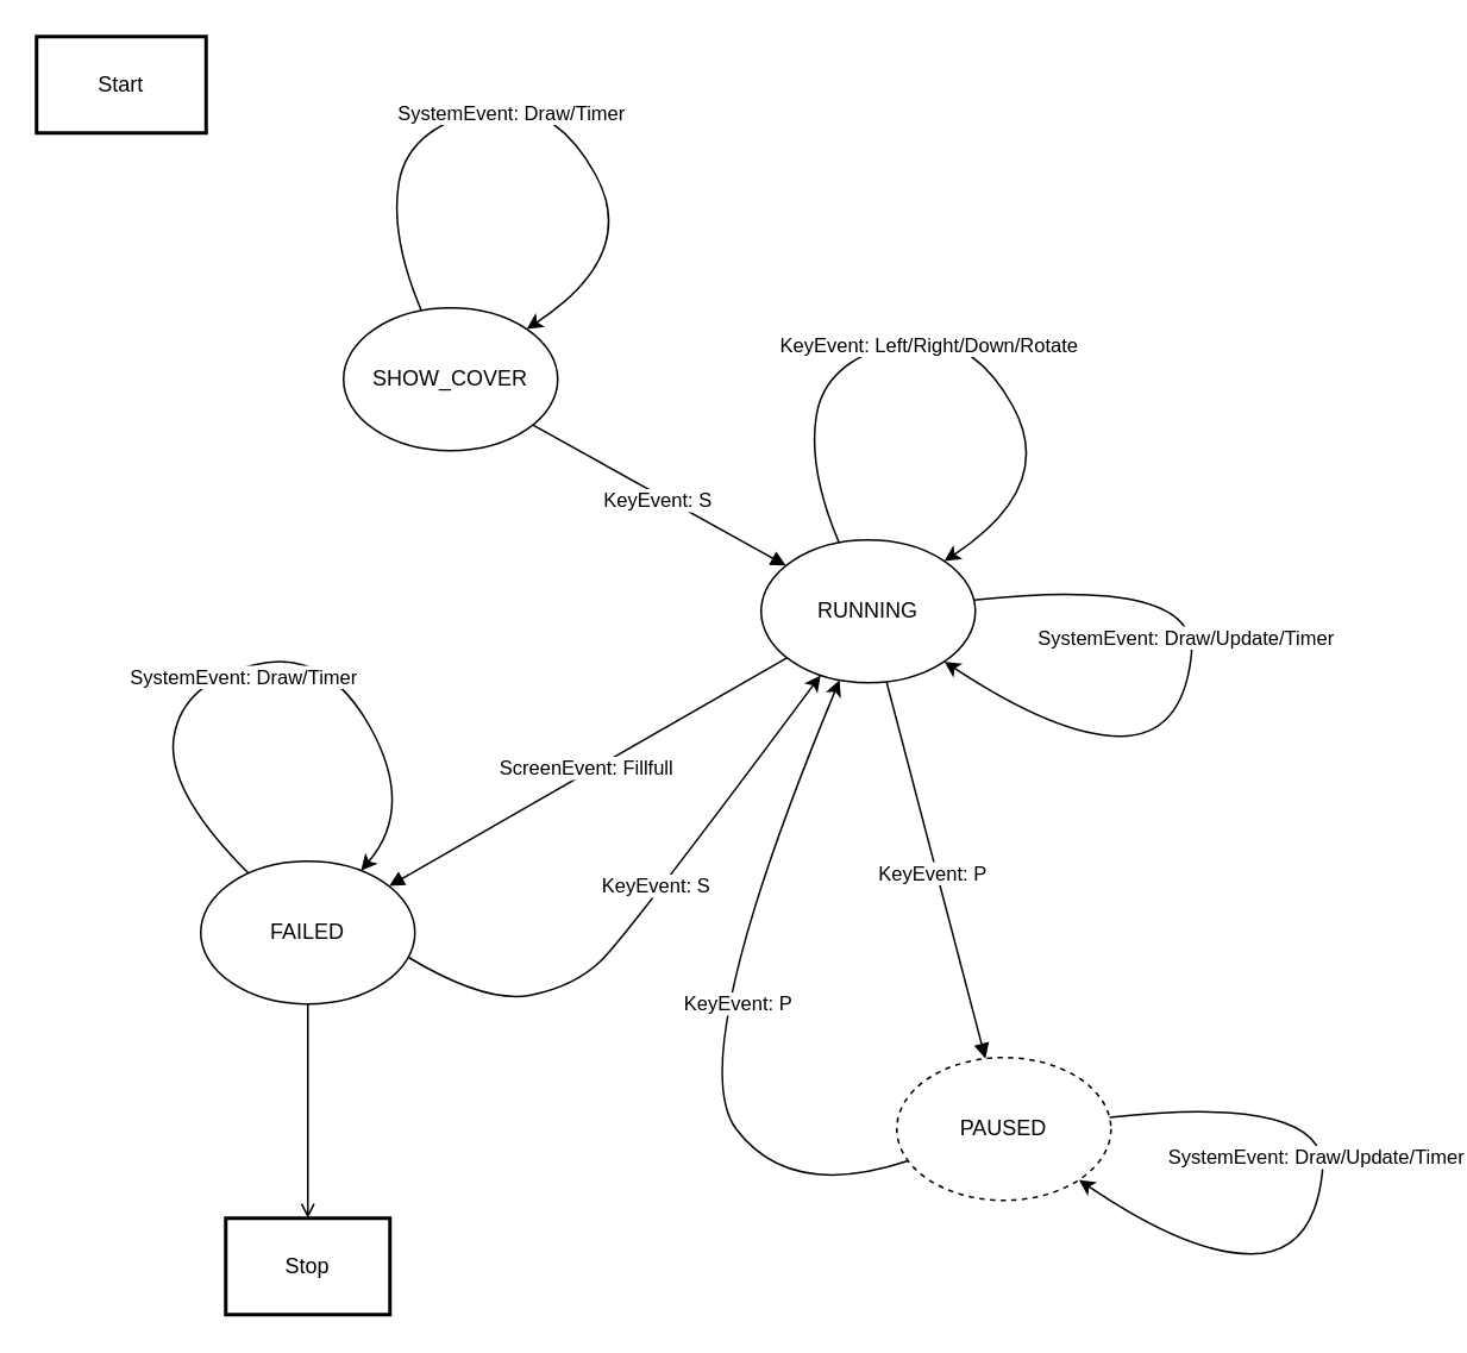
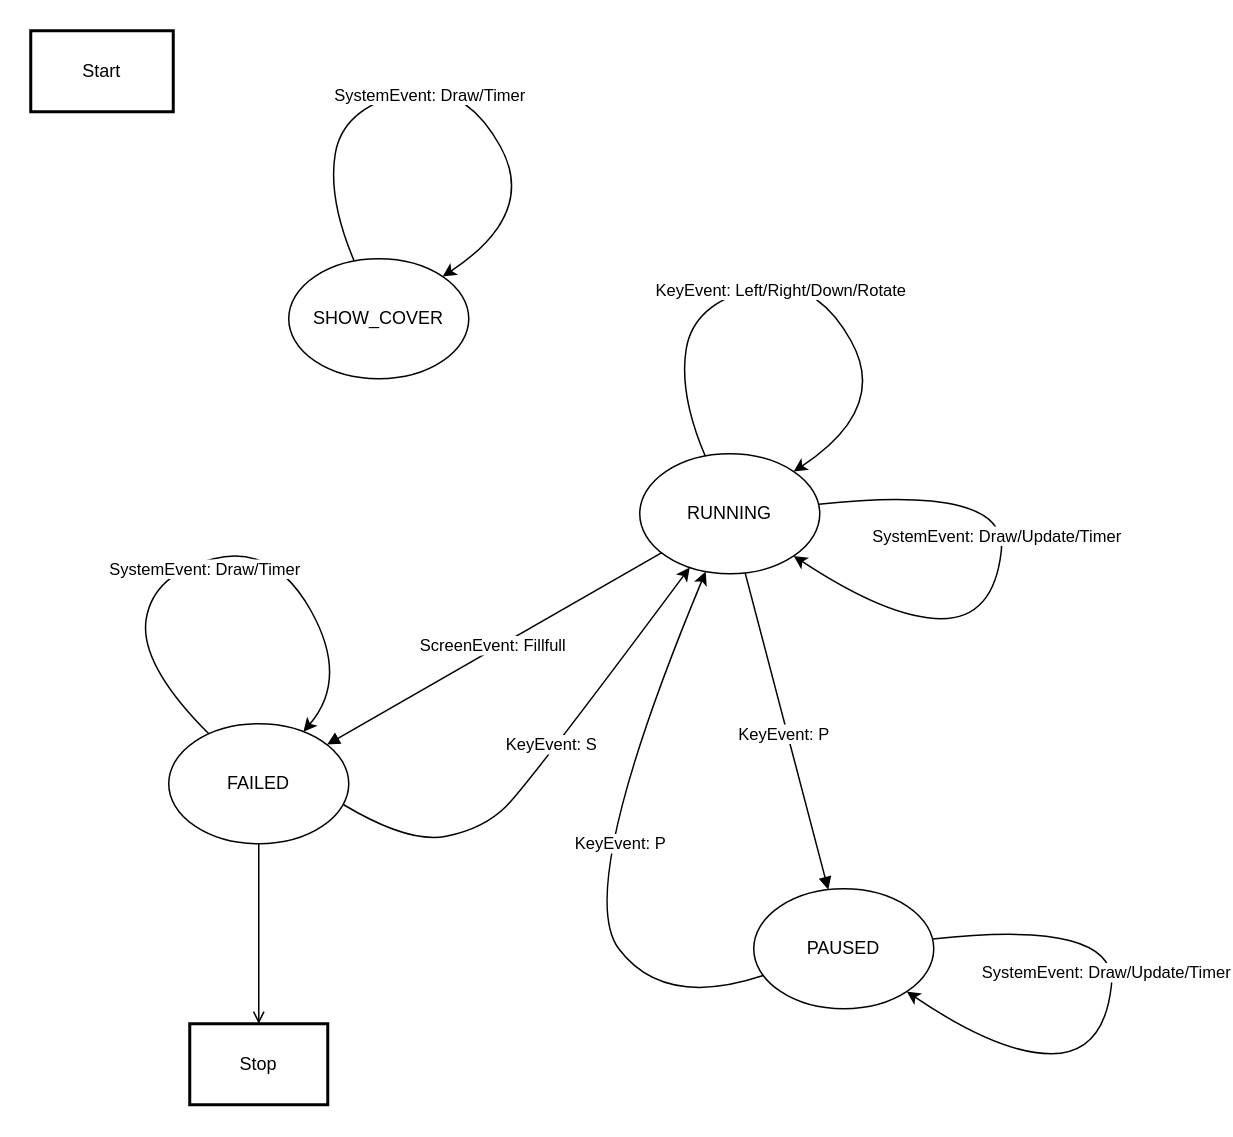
- <mxCell id="8" value="" style="curved=1;startArrow=none;endArrow=block;" edge="1" parent="1" source="4" target="5"><mxGeometry relative="1" as="geometry"><Array as="points" /><mxPoint x="401.86" y="102" as="sourcePoint" /><mxPoint x="545.86" y="210" as="targetPoint" /></mxGeometry></mxCell>
- <mxCell id="9" value="KeyEvent: S" style="edgeLabel;html=1;align=center;verticalAlign=middle;resizable=0;points=[];" vertex="1" connectable="0" parent="8"><mxGeometry x="0.004" y="-3" relative="1" as="geometry"><mxPoint as="offset" /></mxGeometry></mxCell>
- <mxCell id="6" value="PAUSED" style="ellipse;whiteSpace=wrap;html=1;dashed=1;" vertex="1" parent="1"><mxGeometry x="502" y="592" width="120" height="80" as="geometry" /></mxCell>
+ <mxCell id="6" value="PAUSED" style="ellipse;whiteSpace=wrap;html=1;" vertex="1" parent="1"><mxGeometry x="502" y="592" width="120" height="80" as="geometry" /></mxCell>
